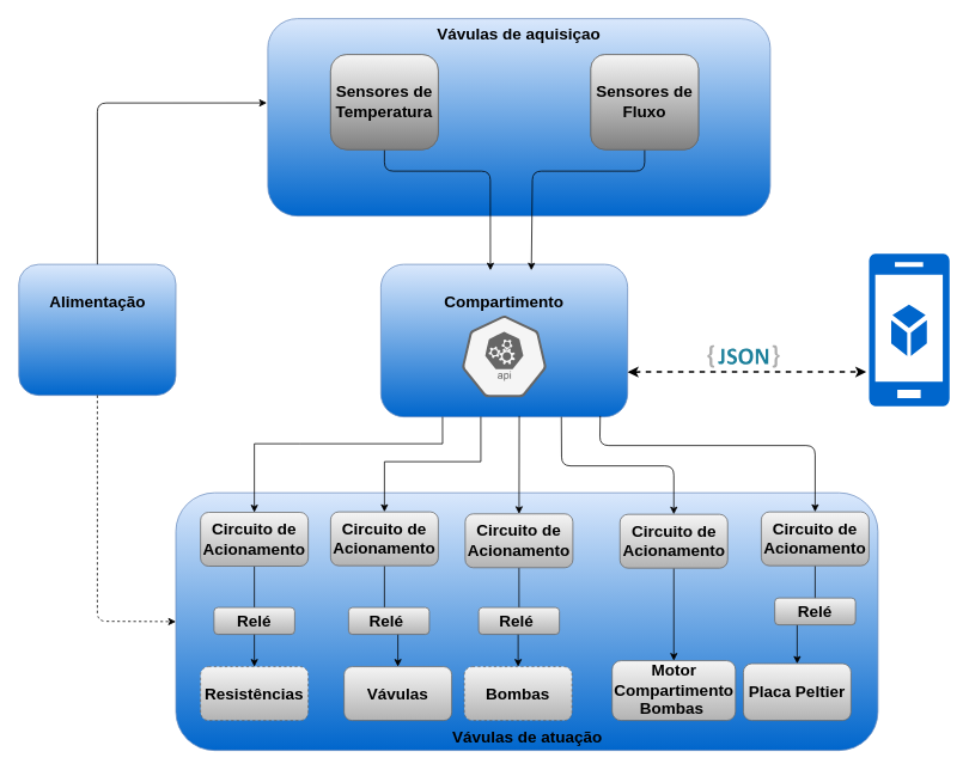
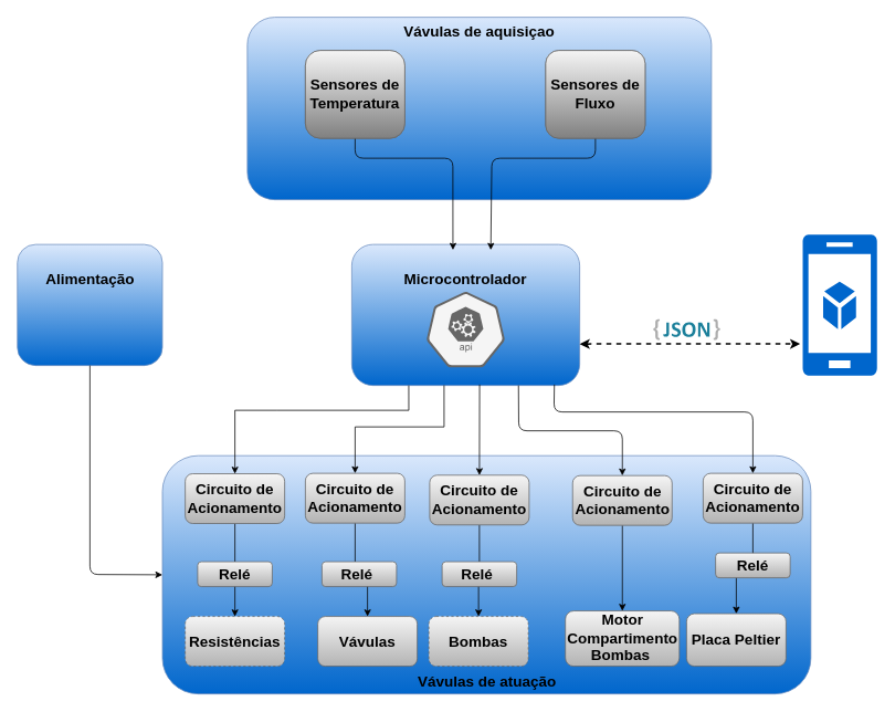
- <mxCell id="35" value="" style="endArrow=classic;html=1;exitX=0.5;exitY=0;exitDx=0;exitDy=0;entryX=-0.002;entryY=0.427;entryDx=0;entryDy=0;entryPerimeter=0;" parent="1" source="25" target="3" edge="1"><mxGeometry width="50" height="50" relative="1" as="geometry"><mxPoint x="788" y="356" as="sourcePoint" /><mxPoint x="838" y="306" as="targetPoint" /><Array as="points"><mxPoint x="108" y="114" /></Array></mxGeometry></mxCell>
- <mxCell id="7" value="&lt;font style=&quot;font-size: 18px&quot;&gt;&lt;b&gt;Compartimento&lt;/b&gt;&lt;/font&gt;" style="rounded=1;whiteSpace=wrap;html=1;verticalAlign=top;spacingTop=25;fillColor=#DAE8FC;gradientColor=#0066CC;strokeColor=#6C8EBF;" parent="1" vertex="1"><mxGeometry x="424" y="294" width="275" height="170" as="geometry" /></mxCell>
+ <mxCell id="7" value="&lt;font style=&quot;font-size: 18px&quot;&gt;&lt;b&gt;Microcontrolador&lt;/b&gt;&lt;/font&gt;" style="rounded=1;whiteSpace=wrap;html=1;verticalAlign=top;spacingTop=25;fillColor=#DAE8FC;gradientColor=#0066CC;strokeColor=#6C8EBF;" parent="1" vertex="1"><mxGeometry x="424" y="294" width="275" height="170" as="geometry" /></mxCell>
- <mxCell id="36" value="" style="endArrow=classic;html=1;entryX=0;entryY=0.5;entryDx=0;entryDy=0;exitX=0.5;exitY=1;exitDx=0;exitDy=0;dashed=1;" parent="1" source="25" target="2" edge="1"><mxGeometry width="50" height="50" relative="1" as="geometry"><mxPoint x="788" y="576" as="sourcePoint" /><mxPoint x="838" y="526" as="targetPoint" /><Array as="points"><mxPoint x="108" y="692" /></Array></mxGeometry></mxCell>
+ <mxCell id="36" value="" style="endArrow=classic;html=1;entryX=0;entryY=0.5;entryDx=0;entryDy=0;exitX=0.5;exitY=1;exitDx=0;exitDy=0;" parent="1" source="25" target="2" edge="1"><mxGeometry width="50" height="50" relative="1" as="geometry"><mxPoint x="788" y="576" as="sourcePoint" /><mxPoint x="838" y="526" as="targetPoint" /><Array as="points"><mxPoint x="108" y="692" /></Array></mxGeometry></mxCell>
